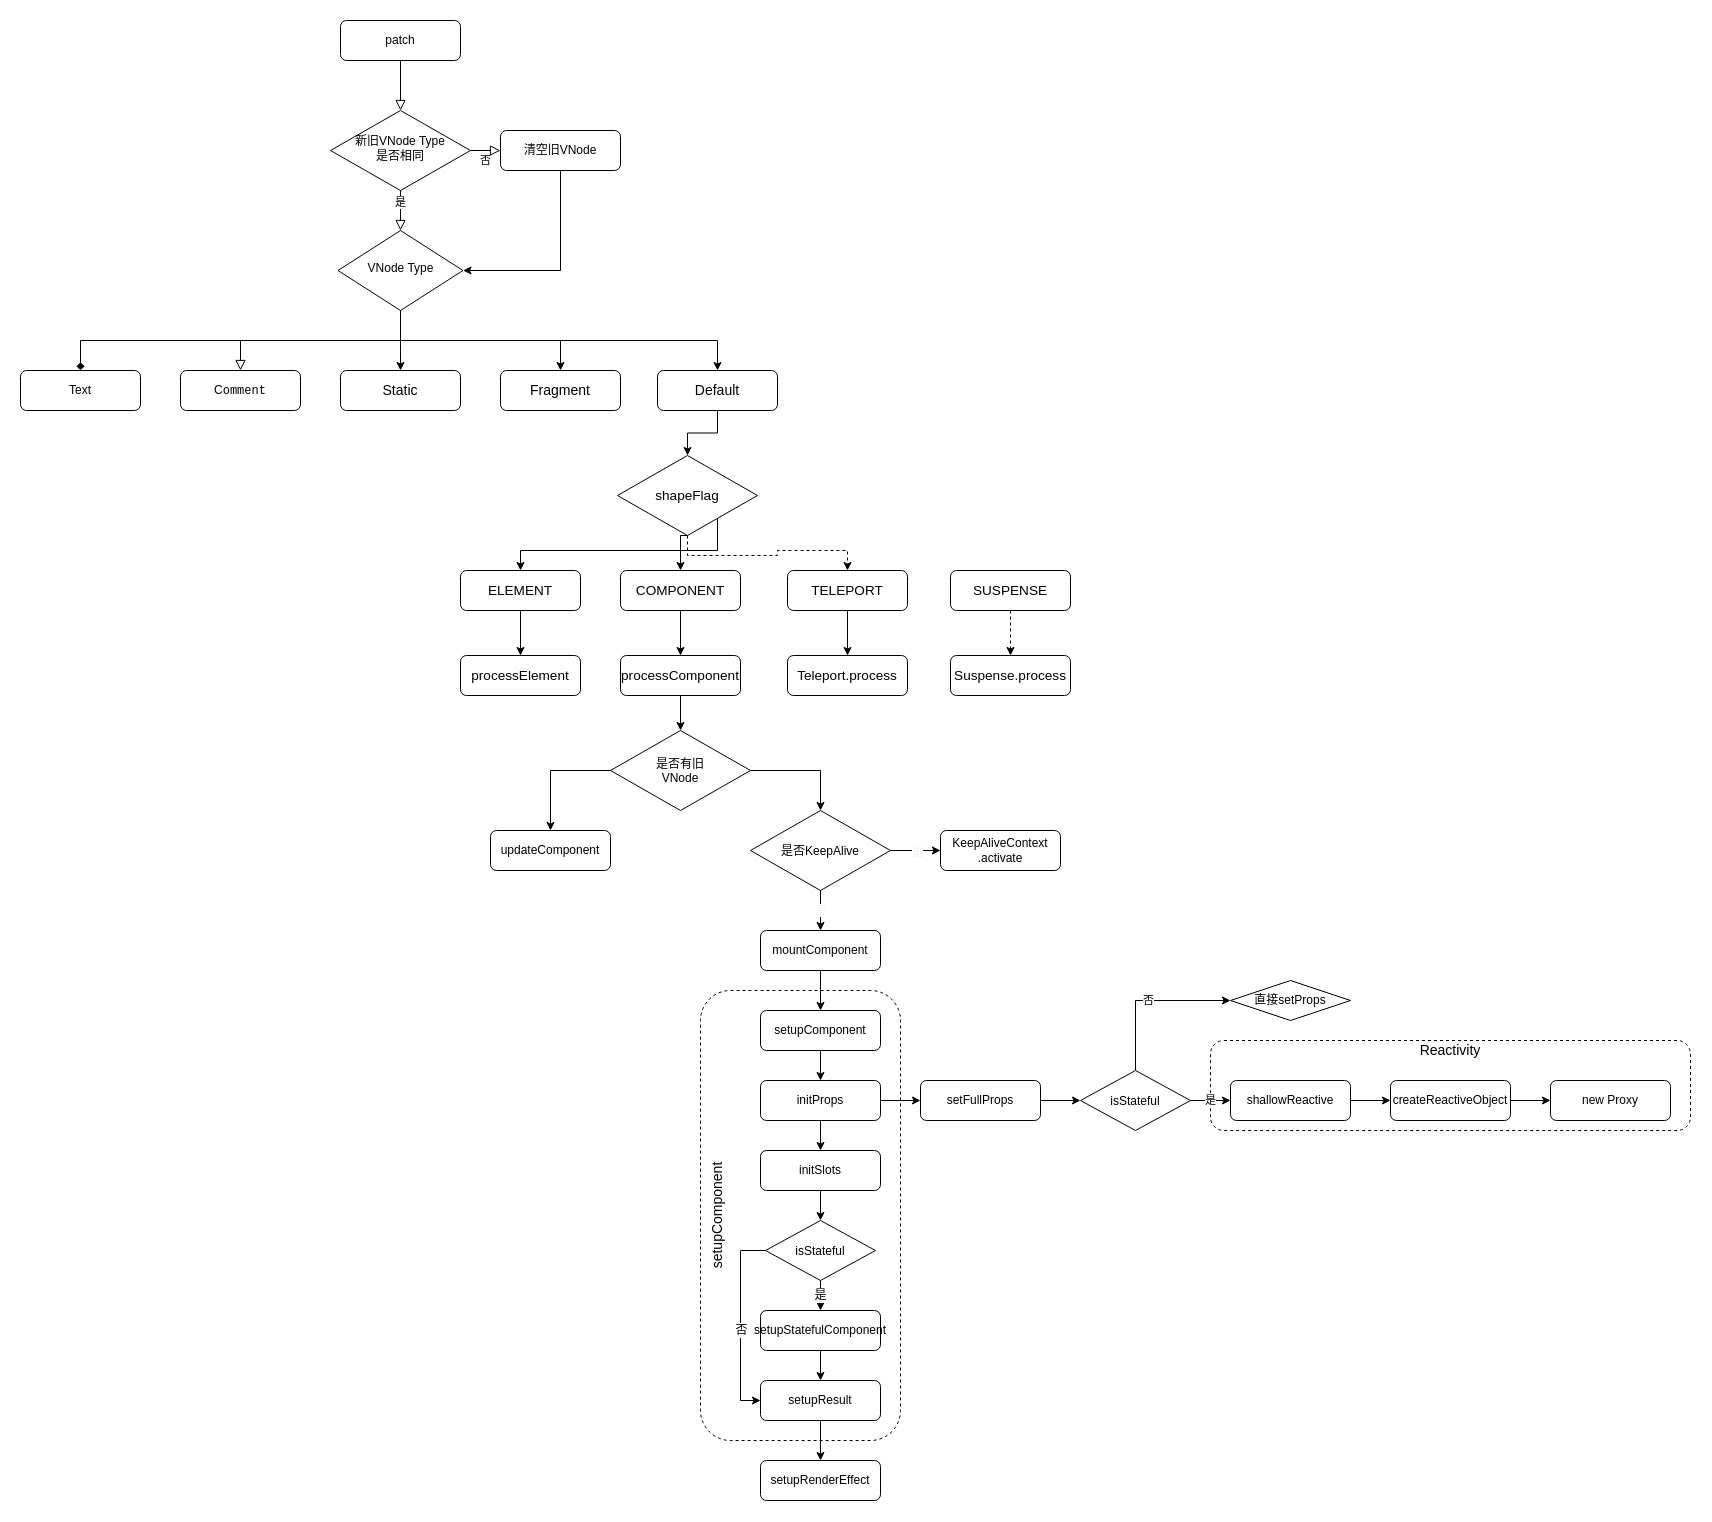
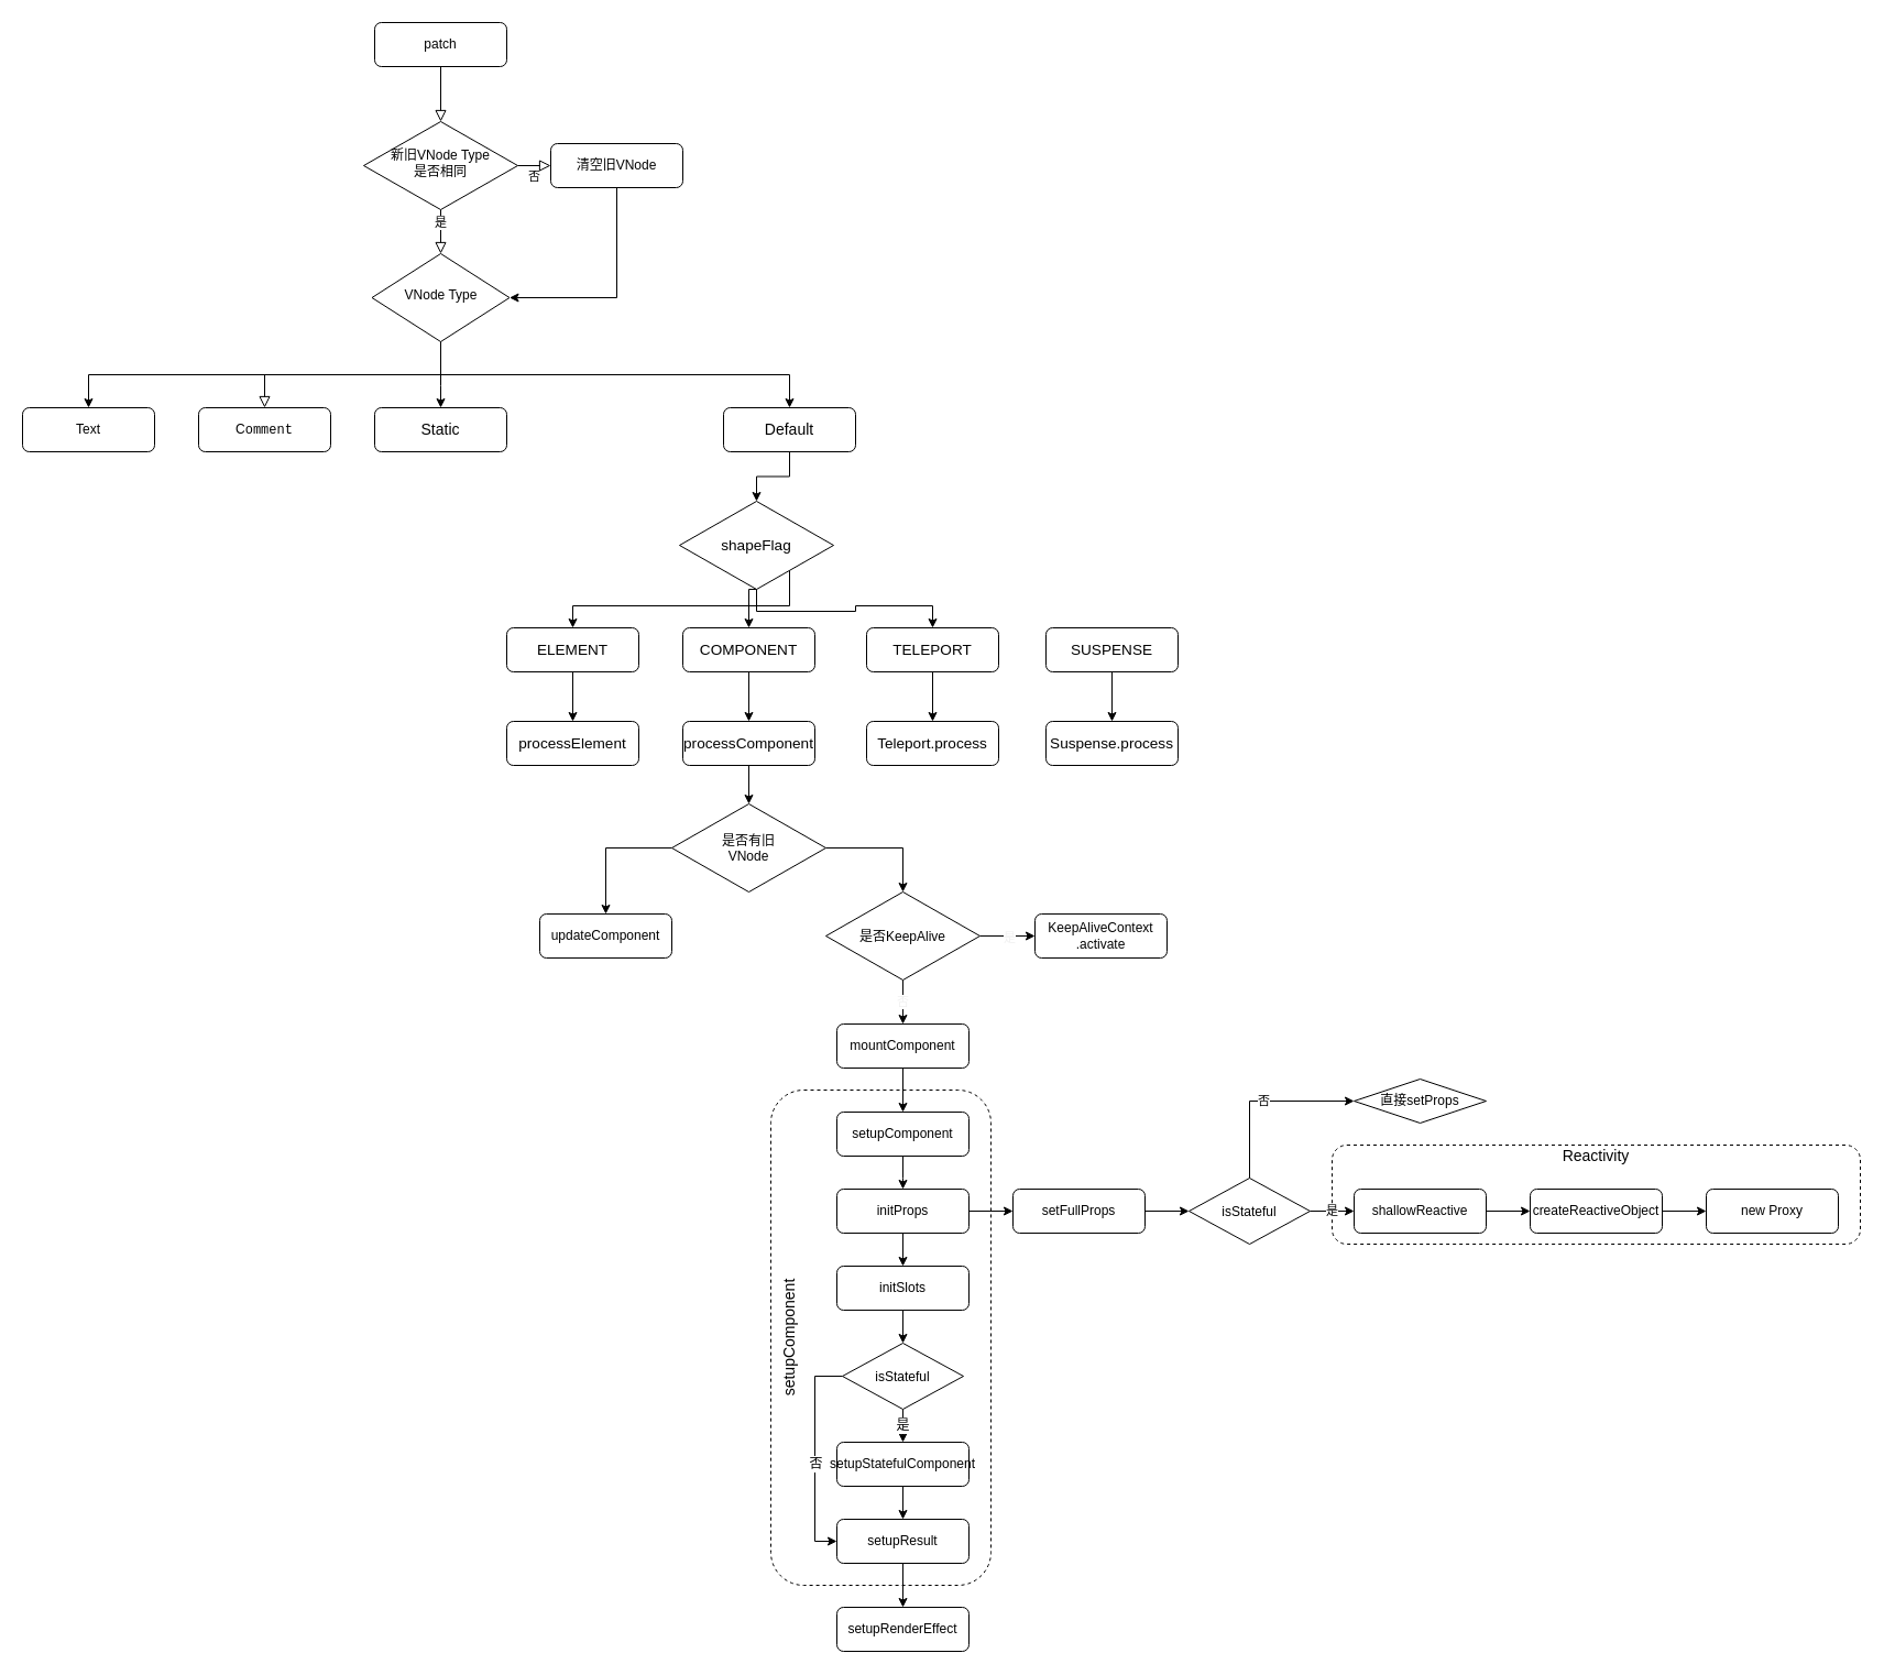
- <mxCell id="15" style="edgeStyle=orthogonalEdgeStyle;rounded=0;orthogonalLoop=1;jettySize=auto;html=1;entryX=0.5;entryY=0;entryDx=0;entryDy=0;fontColor=#f0f0f0;" parent="1" source="17" target="21" edge="1"><mxGeometry relative="1" as="geometry"><Array as="points"><mxPoint x="400" y="340" /><mxPoint x="560" y="340" /></Array></mxGeometry></mxCell>
- <mxCell id="13" style="edgeStyle=orthogonalEdgeStyle;rounded=0;orthogonalLoop=1;jettySize=auto;html=1;exitX=0.5;exitY=1;exitDx=0;exitDy=0;entryX=0.5;entryY=0;entryDx=0;entryDy=0;fontColor=#f0f0f0;endArrow=diamond;" parent="1" source="17" target="19" edge="1"><mxGeometry relative="1" as="geometry" /></mxCell>
+ <mxCell id="13" style="edgeStyle=orthogonalEdgeStyle;rounded=0;orthogonalLoop=1;jettySize=auto;html=1;exitX=0.5;exitY=1;exitDx=0;exitDy=0;entryX=0.5;entryY=0;entryDx=0;entryDy=0;fontColor=#f0f0f0;" parent="1" source="17" target="19" edge="1"><mxGeometry relative="1" as="geometry" /></mxCell>
- <mxCell id="21" value="&lt;div style=&quot;text-align: left&quot;&gt;&lt;span style=&quot;font-size: 14px&quot;&gt;Fragment&lt;/span&gt;&lt;/div&gt;" style="rounded=1;whiteSpace=wrap;html=1;fontSize=12;glass=0;strokeWidth=1;shadow=0;labelBackgroundColor=none;" parent="1" vertex="1"><mxGeometry x="500" y="370" width="120" height="40" as="geometry" /></mxCell>
- <mxCell id="26" style="edgeStyle=orthogonalEdgeStyle;rounded=0;orthogonalLoop=1;jettySize=auto;html=1;exitX=0.5;exitY=1;exitDx=0;exitDy=0;fontFamily=Helvetica;fontColor=#f0f0f0;dashed=1;" parent="1" source="27" target="36" edge="1"><mxGeometry relative="1" as="geometry" /></mxCell>
+ <mxCell id="26" style="edgeStyle=orthogonalEdgeStyle;rounded=0;orthogonalLoop=1;jettySize=auto;html=1;exitX=0.5;exitY=1;exitDx=0;exitDy=0;fontFamily=Helvetica;fontColor=#f0f0f0;" parent="1" source="27" target="36" edge="1"><mxGeometry relative="1" as="geometry" /></mxCell>
- <mxCell id="38" value="" style="edgeStyle=orthogonalEdgeStyle;rounded=0;orthogonalLoop=1;jettySize=auto;html=1;fontFamily=Helvetica;fontColor=#f0f0f0;dashed=1;" parent="1" source="39" target="40" edge="1"><mxGeometry relative="1" as="geometry" /></mxCell>
+ <mxCell id="38" value="" style="edgeStyle=orthogonalEdgeStyle;rounded=0;orthogonalLoop=1;jettySize=auto;html=1;fontFamily=Helvetica;fontColor=#f0f0f0;" parent="1" source="39" target="40" edge="1"><mxGeometry relative="1" as="geometry" /></mxCell>
